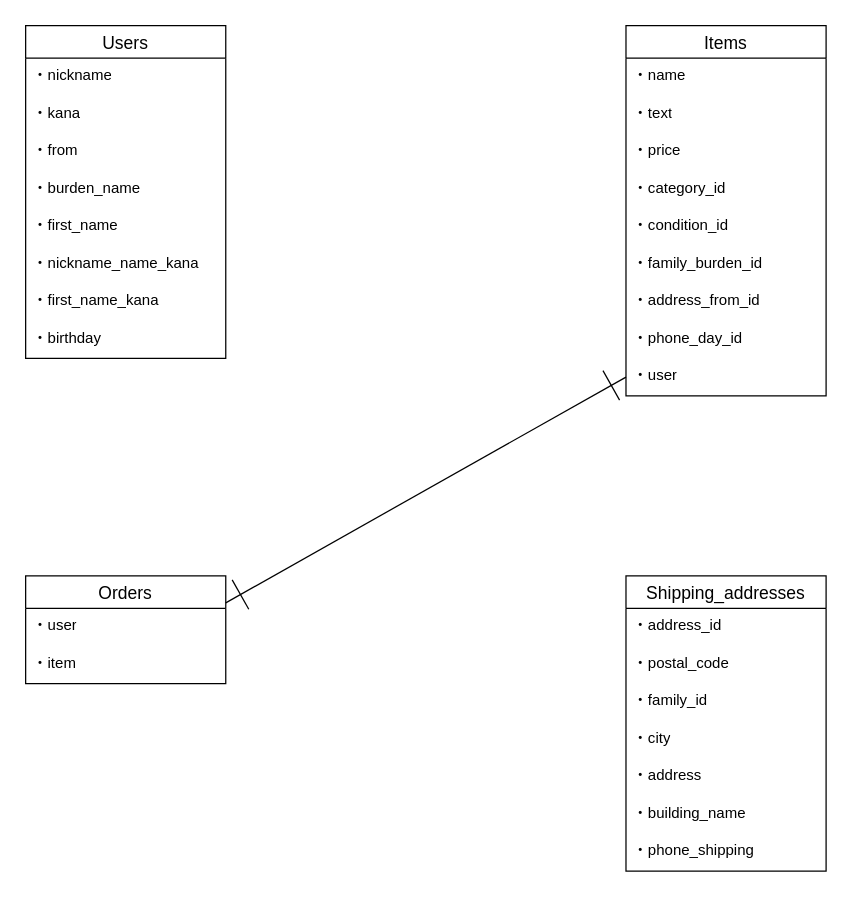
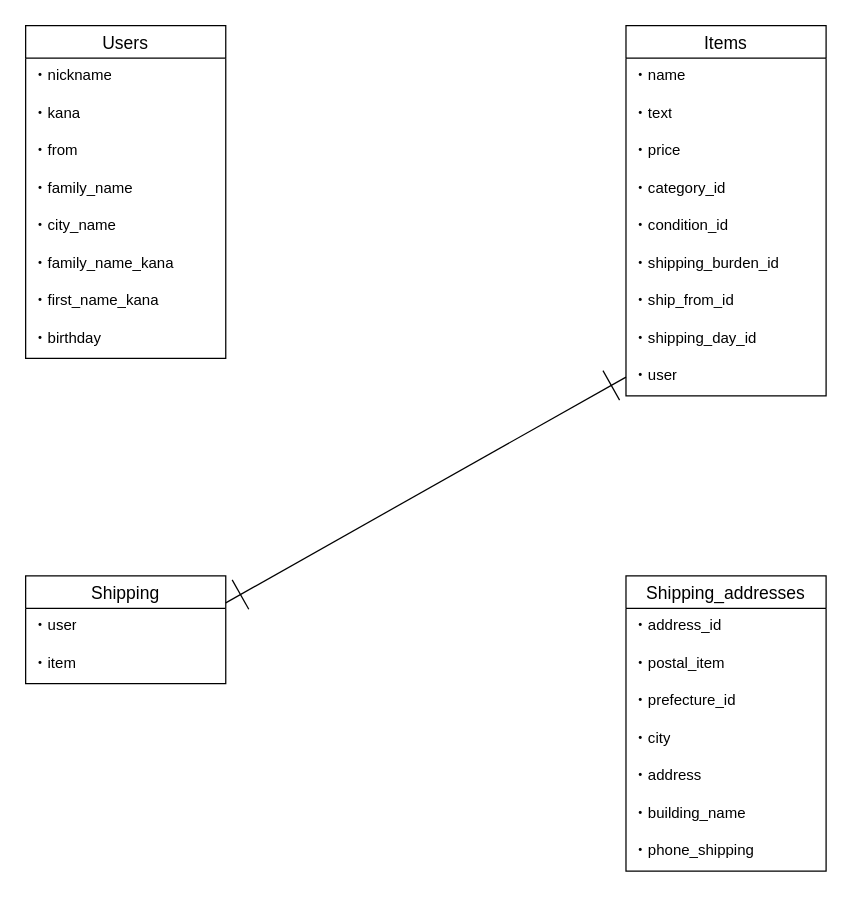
- <mxCell id="6" value="・burden_name" style="text;strokeColor=none;fillColor=none;spacingLeft=4;spacingRight=4;overflow=hidden;rotatable=0;points=[[0,0.5],[1,0.5]];portConstraint=eastwest;fontSize=12;whiteSpace=wrap;html=1;" vertex="1" parent="2"><mxGeometry y="116" width="160" height="30" as="geometry" /></mxCell>
+ <mxCell id="6" value="・family_name" style="text;strokeColor=none;fillColor=none;spacingLeft=4;spacingRight=4;overflow=hidden;rotatable=0;points=[[0,0.5],[1,0.5]];portConstraint=eastwest;fontSize=12;whiteSpace=wrap;html=1;" vertex="1" parent="2"><mxGeometry y="116" width="160" height="30" as="geometry" /></mxCell>
- <mxCell id="7" value="・first_name" style="text;strokeColor=none;fillColor=none;spacingLeft=4;spacingRight=4;overflow=hidden;rotatable=0;points=[[0,0.5],[1,0.5]];portConstraint=eastwest;fontSize=12;whiteSpace=wrap;html=1;" vertex="1" parent="2"><mxGeometry y="146" width="160" height="30" as="geometry" /></mxCell>
+ <mxCell id="7" value="・city_name" style="text;strokeColor=none;fillColor=none;spacingLeft=4;spacingRight=4;overflow=hidden;rotatable=0;points=[[0,0.5],[1,0.5]];portConstraint=eastwest;fontSize=12;whiteSpace=wrap;html=1;" vertex="1" parent="2"><mxGeometry y="146" width="160" height="30" as="geometry" /></mxCell>
- <mxCell id="8" value="・nickname_name_kana" style="text;strokeColor=none;fillColor=none;spacingLeft=4;spacingRight=4;overflow=hidden;rotatable=0;points=[[0,0.5],[1,0.5]];portConstraint=eastwest;fontSize=12;whiteSpace=wrap;html=1;" vertex="1" parent="2"><mxGeometry y="176" width="160" height="30" as="geometry" /></mxCell>
+ <mxCell id="8" value="・family_name_kana" style="text;strokeColor=none;fillColor=none;spacingLeft=4;spacingRight=4;overflow=hidden;rotatable=0;points=[[0,0.5],[1,0.5]];portConstraint=eastwest;fontSize=12;whiteSpace=wrap;html=1;" vertex="1" parent="2"><mxGeometry y="176" width="160" height="30" as="geometry" /></mxCell>
- <mxCell id="17" value="・family_burden_id" style="text;strokeColor=none;fillColor=none;spacingLeft=4;spacingRight=4;overflow=hidden;rotatable=0;points=[[0,0.5],[1,0.5]];portConstraint=eastwest;fontSize=12;whiteSpace=wrap;html=1;" vertex="1" parent="11"><mxGeometry y="176" width="160" height="30" as="geometry" /></mxCell>
+ <mxCell id="17" value="・shipping_burden_id" style="text;strokeColor=none;fillColor=none;spacingLeft=4;spacingRight=4;overflow=hidden;rotatable=0;points=[[0,0.5],[1,0.5]];portConstraint=eastwest;fontSize=12;whiteSpace=wrap;html=1;" vertex="1" parent="11"><mxGeometry y="176" width="160" height="30" as="geometry" /></mxCell>
- <mxCell id="18" value="・address_from_id" style="text;strokeColor=none;fillColor=none;spacingLeft=4;spacingRight=4;overflow=hidden;rotatable=0;points=[[0,0.5],[1,0.5]];portConstraint=eastwest;fontSize=12;whiteSpace=wrap;html=1;" vertex="1" parent="11"><mxGeometry y="206" width="160" height="30" as="geometry" /></mxCell>
+ <mxCell id="18" value="・ship_from_id" style="text;strokeColor=none;fillColor=none;spacingLeft=4;spacingRight=4;overflow=hidden;rotatable=0;points=[[0,0.5],[1,0.5]];portConstraint=eastwest;fontSize=12;whiteSpace=wrap;html=1;" vertex="1" parent="11"><mxGeometry y="206" width="160" height="30" as="geometry" /></mxCell>
- <mxCell id="19" value="・phone_day_id" style="text;strokeColor=none;fillColor=none;spacingLeft=4;spacingRight=4;overflow=hidden;rotatable=0;points=[[0,0.5],[1,0.5]];portConstraint=eastwest;fontSize=12;whiteSpace=wrap;html=1;" vertex="1" parent="11"><mxGeometry y="236" width="160" height="30" as="geometry" /></mxCell>
+ <mxCell id="19" value="・shipping_day_id" style="text;strokeColor=none;fillColor=none;spacingLeft=4;spacingRight=4;overflow=hidden;rotatable=0;points=[[0,0.5],[1,0.5]];portConstraint=eastwest;fontSize=12;whiteSpace=wrap;html=1;" vertex="1" parent="11"><mxGeometry y="236" width="160" height="30" as="geometry" /></mxCell>
- <mxCell id="21" value="Orders" style="swimlane;fontStyle=0;childLayout=stackLayout;horizontal=1;startSize=26;horizontalStack=0;resizeParent=1;resizeParentMax=0;resizeLast=0;collapsible=1;marginBottom=0;align=center;fontSize=14;" vertex="1" parent="1"><mxGeometry x="20" y="460" width="160" height="86" as="geometry" /></mxCell>
+ <mxCell id="21" value="Shipping" style="swimlane;fontStyle=0;childLayout=stackLayout;horizontal=1;startSize=26;horizontalStack=0;resizeParent=1;resizeParentMax=0;resizeLast=0;collapsible=1;marginBottom=0;align=center;fontSize=14;" vertex="1" parent="1"><mxGeometry x="20" y="460" width="160" height="86" as="geometry" /></mxCell>
- <mxCell id="26" value="・postal_code" style="text;strokeColor=none;fillColor=none;spacingLeft=4;spacingRight=4;overflow=hidden;rotatable=0;points=[[0,0.5],[1,0.5]];portConstraint=eastwest;fontSize=12;whiteSpace=wrap;html=1;" vertex="1" parent="24"><mxGeometry y="56" width="160" height="30" as="geometry" /></mxCell>
+ <mxCell id="26" value="・postal_item" style="text;strokeColor=none;fillColor=none;spacingLeft=4;spacingRight=4;overflow=hidden;rotatable=0;points=[[0,0.5],[1,0.5]];portConstraint=eastwest;fontSize=12;whiteSpace=wrap;html=1;" vertex="1" parent="24"><mxGeometry y="56" width="160" height="30" as="geometry" /></mxCell>
- <mxCell id="27" value="・family_id" style="text;strokeColor=none;fillColor=none;spacingLeft=4;spacingRight=4;overflow=hidden;rotatable=0;points=[[0,0.5],[1,0.5]];portConstraint=eastwest;fontSize=12;whiteSpace=wrap;html=1;" vertex="1" parent="24"><mxGeometry y="86" width="160" height="30" as="geometry" /></mxCell>
+ <mxCell id="27" value="・prefecture_id" style="text;strokeColor=none;fillColor=none;spacingLeft=4;spacingRight=4;overflow=hidden;rotatable=0;points=[[0,0.5],[1,0.5]];portConstraint=eastwest;fontSize=12;whiteSpace=wrap;html=1;" vertex="1" parent="24"><mxGeometry y="86" width="160" height="30" as="geometry" /></mxCell>
